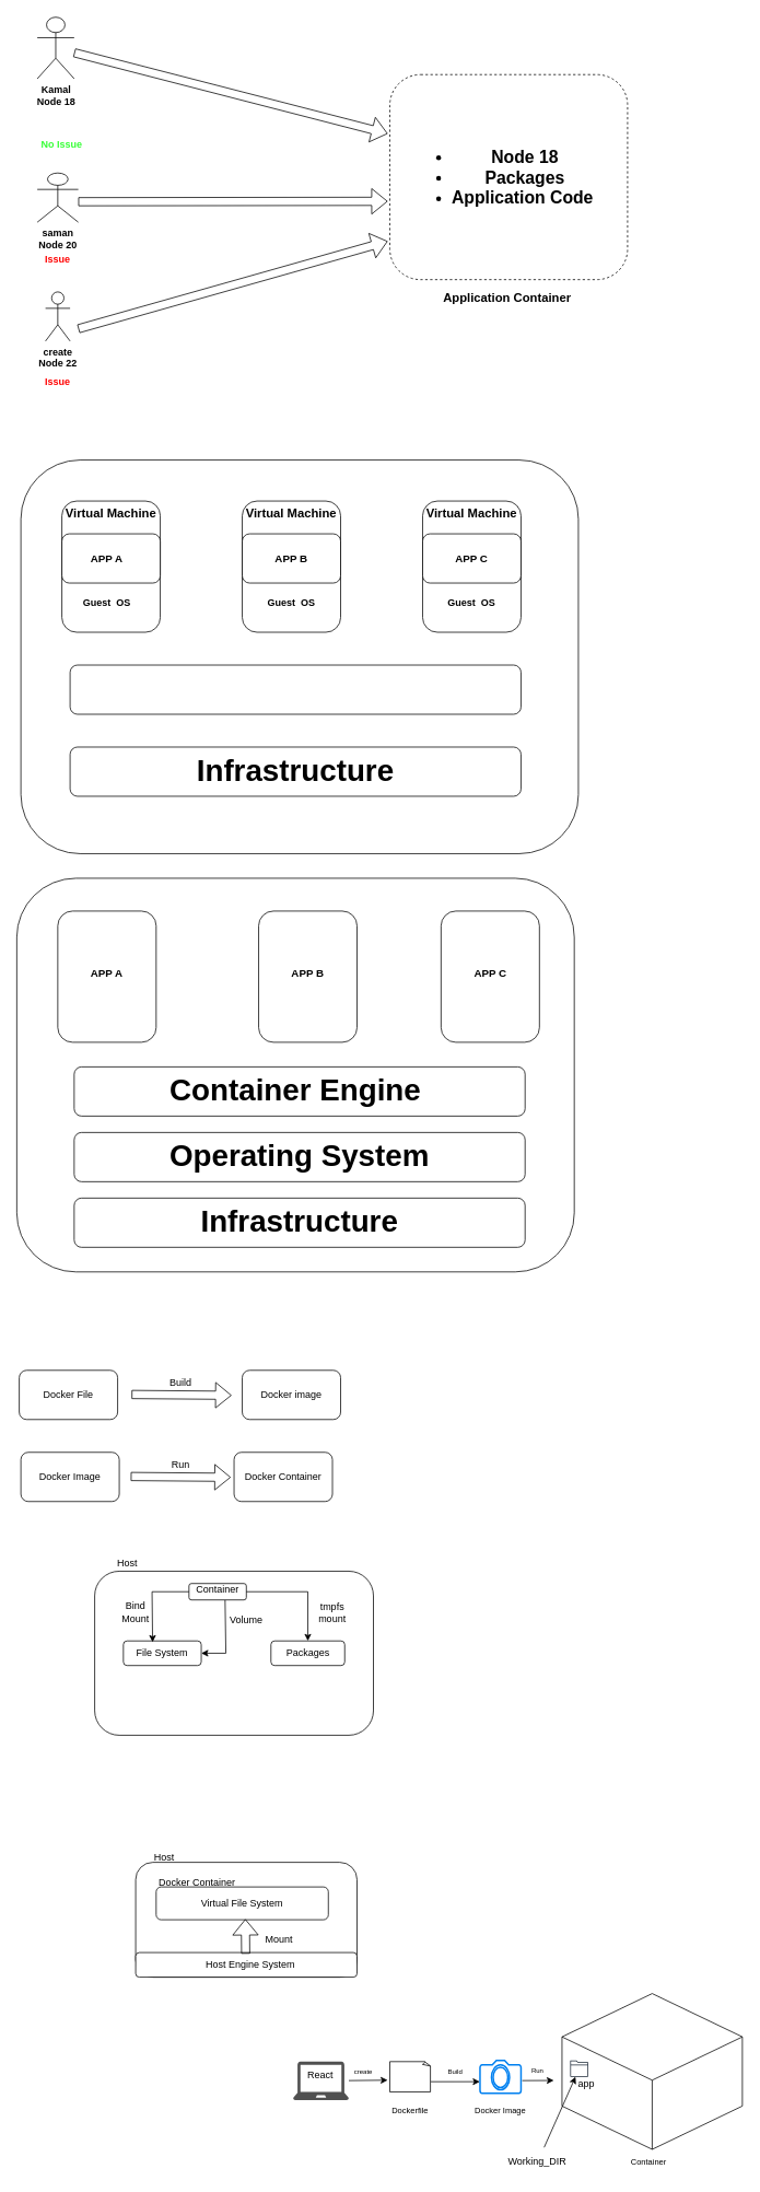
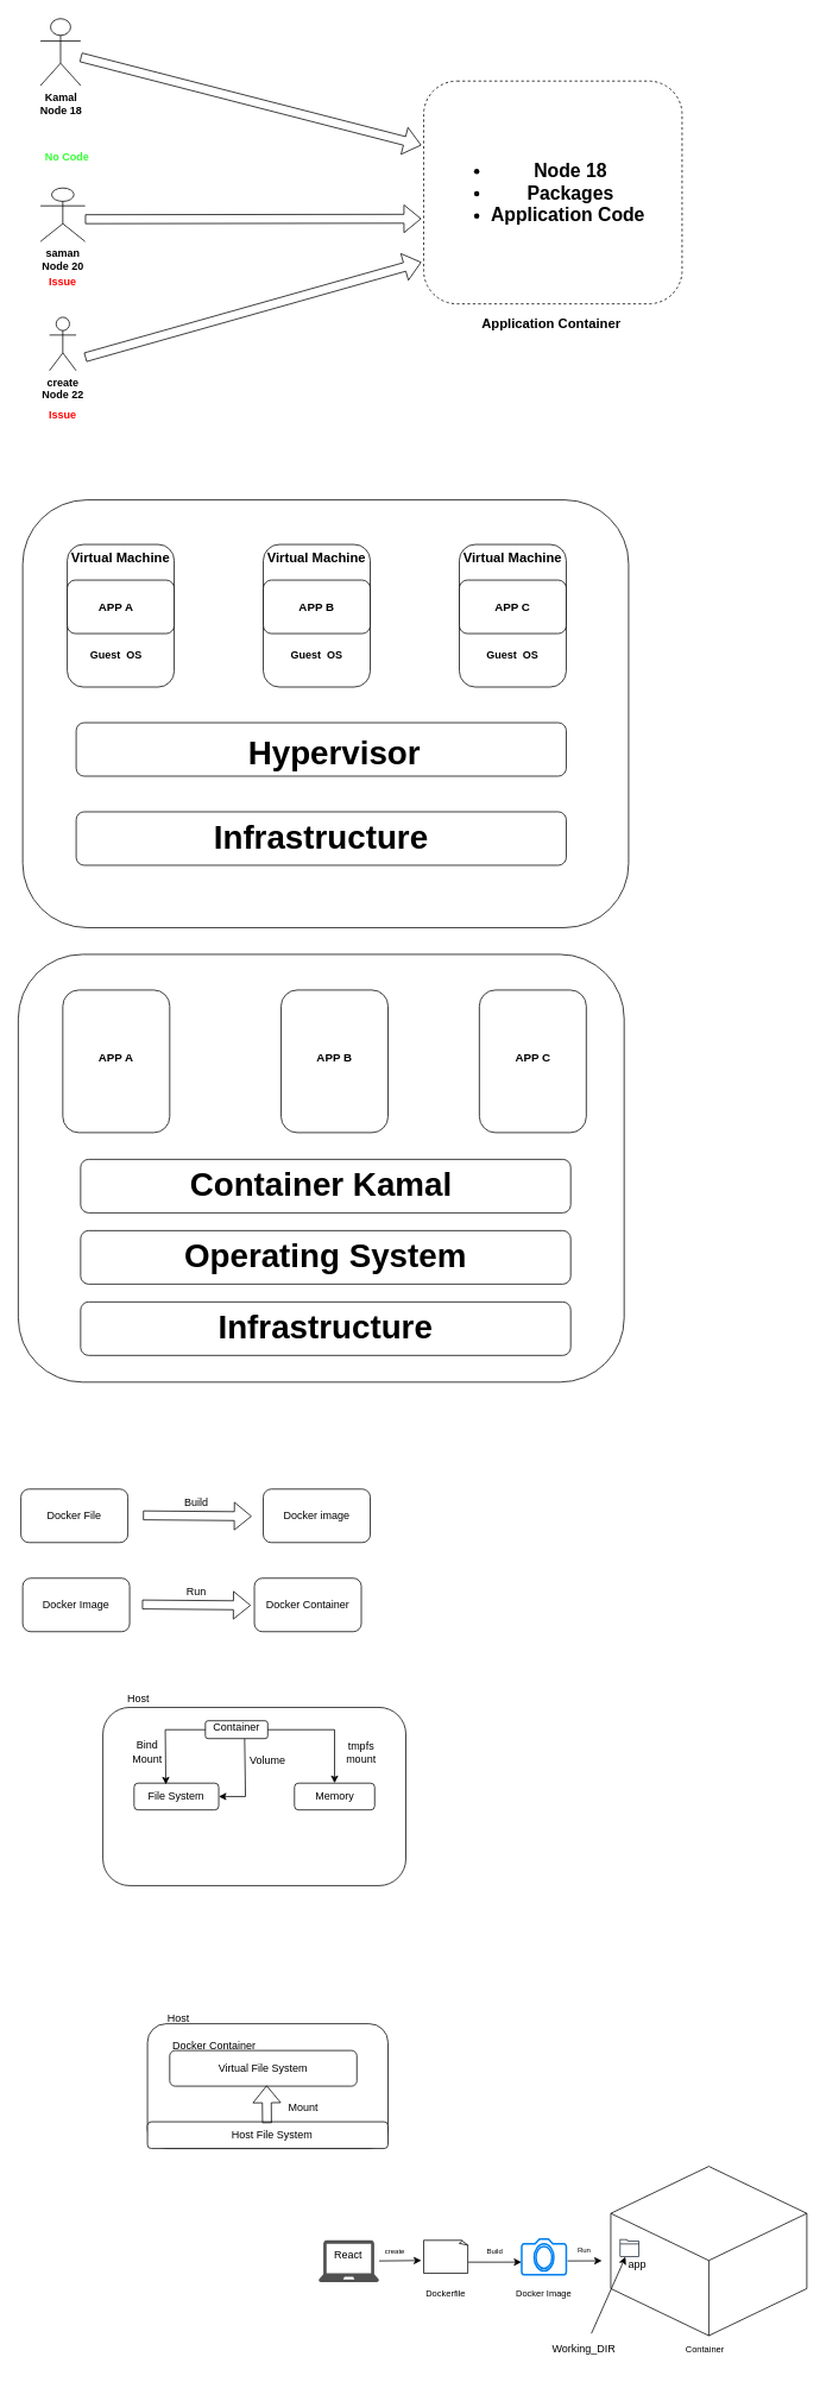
- <mxCell id="7" value="No Issue" style="text;html=1;align=center;verticalAlign=middle;whiteSpace=wrap;rounded=0;fontColor=#33FF33;fontStyle=1" vertex="1" parent="1"><mxGeometry x="45" y="160" width="60" height="30" as="geometry" /></mxCell>
+ <mxCell id="7" value="No Code" style="text;html=1;align=center;verticalAlign=middle;whiteSpace=wrap;rounded=0;fontColor=#33FF33;fontStyle=1" vertex="1" parent="1"><mxGeometry x="45" y="160" width="60" height="30" as="geometry" /></mxCell>
+ <mxCell id="30" value="&lt;font style=&quot;font-size: 37px;&quot;&gt;Hypervisor&lt;/font&gt;" style="text;html=1;align=center;verticalAlign=middle;whiteSpace=wrap;rounded=0;fontStyle=1" vertex="1" parent="1"><mxGeometry x="345" y="830" width="60" height="30" as="geometry" /></mxCell>
- <mxCell id="41" value="&lt;font style=&quot;font-size: 37px;&quot;&gt;Container Engine&lt;/font&gt;" style="text;html=1;align=center;verticalAlign=middle;whiteSpace=wrap;rounded=0;fontStyle=1" vertex="1" parent="1"><mxGeometry x="145" y="830" width="430" height="1000" as="geometry" /></mxCell>
+ <mxCell id="41" value="&lt;font style=&quot;font-size: 37px;&quot;&gt;Container Kamal&lt;/font&gt;" style="text;html=1;align=center;verticalAlign=middle;whiteSpace=wrap;rounded=0;fontStyle=1" vertex="1" parent="1"><mxGeometry x="145" y="830" width="430" height="1000" as="geometry" /></mxCell>
- <mxCell id="61" value="&lt;div&gt;Packages&lt;/div&gt;" style="text;html=1;align=center;verticalAlign=middle;whiteSpace=wrap;rounded=0;" vertex="1" parent="1"><mxGeometry x="337.5" y="2000" width="75" height="30" as="geometry" /></mxCell>
+ <mxCell id="61" value="&lt;div&gt;Memory&lt;/div&gt;" style="text;html=1;align=center;verticalAlign=middle;whiteSpace=wrap;rounded=0;" vertex="1" parent="1"><mxGeometry x="337.5" y="2000" width="75" height="30" as="geometry" /></mxCell>
- <mxCell id="73" value="Host Engine System" style="text;html=1;align=center;verticalAlign=middle;whiteSpace=wrap;rounded=0;" vertex="1" parent="1"><mxGeometry x="230" y="2380" width="150" height="30" as="geometry" /></mxCell>
+ <mxCell id="73" value="Host File System" style="text;html=1;align=center;verticalAlign=middle;whiteSpace=wrap;rounded=0;" vertex="1" parent="1"><mxGeometry x="230" y="2380" width="150" height="30" as="geometry" /></mxCell>
